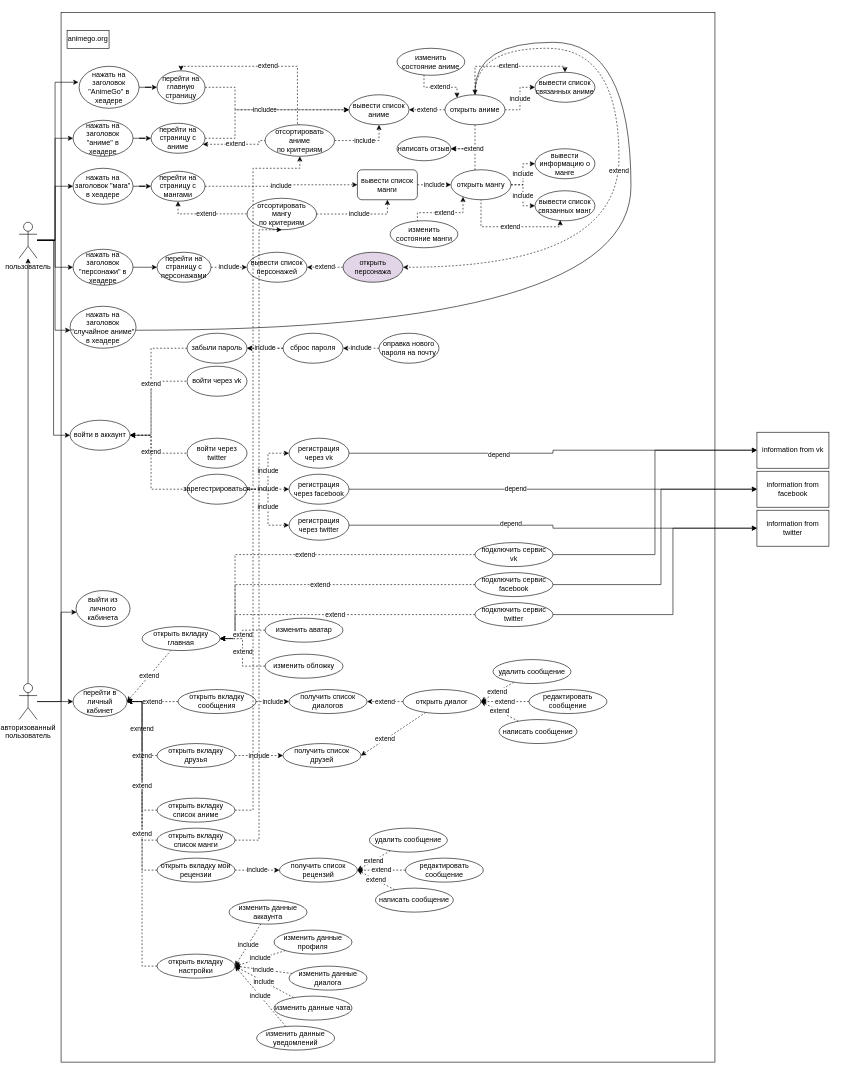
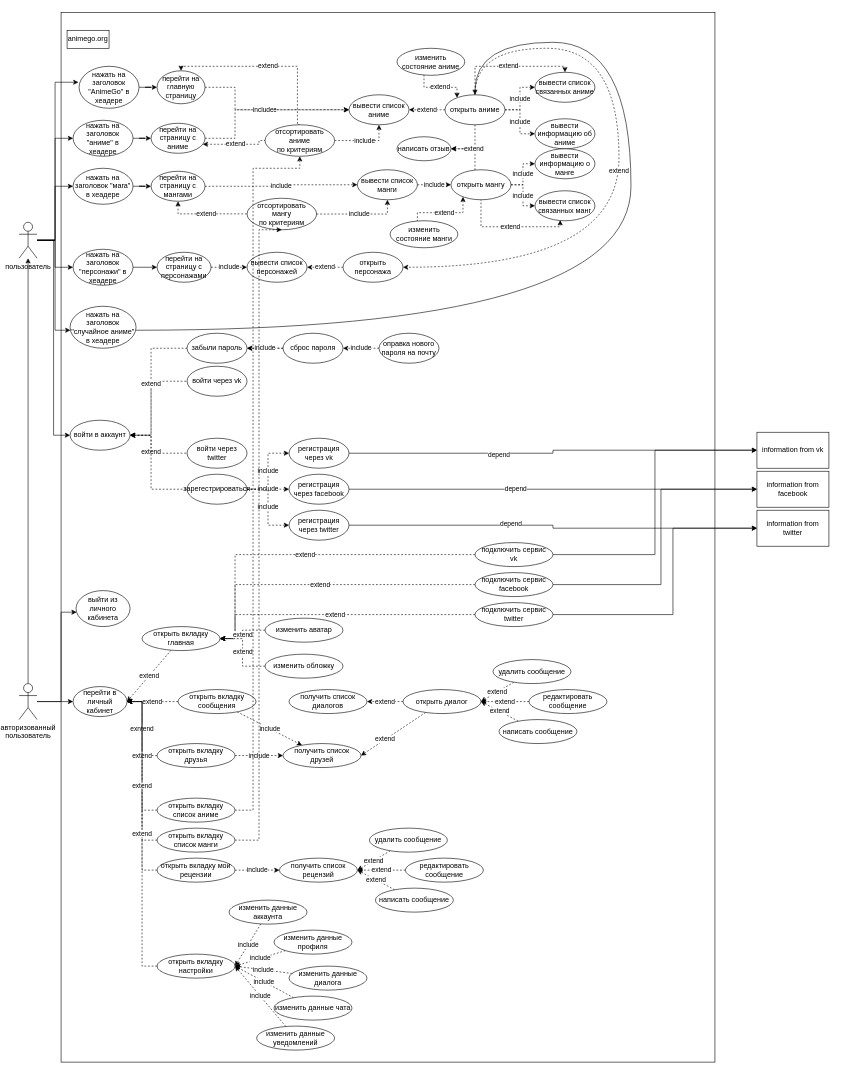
+ <mxCell id="50" value="include" style="edgeStyle=orthogonalEdgeStyle;rounded=0;orthogonalLoop=1;jettySize=auto;html=1;dashed=1;exitX=1;exitY=0.5;exitDx=0;exitDy=0;entryX=0;entryY=0.5;entryDx=0;entryDy=0;" edge="1" parent="1" source="53" target="49"><mxGeometry relative="1" as="geometry"><mxPoint x="725" y="192.5" as="sourcePoint" /><mxPoint x="770" y="167.5" as="targetPoint" /></mxGeometry></mxCell>
+ <mxCell id="49" value="вывести информацию об аниме" style="ellipse;whiteSpace=wrap;html=1;strokeColor=default;" vertex="1" parent="1"><mxGeometry x="880" y="197.5" width="100" height="50" as="geometry" /></mxCell>
- <mxCell id="29" value="вывести список манги" style="whiteSpace=wrap;html=1;strokeColor=default;rounded=1;" vertex="1" parent="1"><mxGeometry x="584" y="282.5" width="100" height="50" as="geometry" /></mxCell>
+ <mxCell id="29" value="вывести список манги" style="ellipse;whiteSpace=wrap;html=1;strokeColor=default;" vertex="1" parent="1"><mxGeometry x="584" y="282.5" width="100" height="50" as="geometry" /></mxCell>
- <mxCell id="71" value="открыть персонажа" style="ellipse;whiteSpace=wrap;html=1;strokeColor=default;fillColor=#e1d5e7;" vertex="1" parent="1"><mxGeometry x="560" y="420" width="100" height="50" as="geometry" /></mxCell>
+ <mxCell id="71" value="открыть персонажа" style="ellipse;whiteSpace=wrap;html=1;strokeColor=default;" vertex="1" parent="1"><mxGeometry x="560" y="420" width="100" height="50" as="geometry" /></mxCell>
- <mxCell id="115" value="include" style="edgeStyle=none;rounded=0;orthogonalLoop=1;jettySize=auto;html=1;entryX=0;entryY=0.5;entryDx=0;entryDy=0;dashed=1;startArrow=none;startFill=0;endArrow=classic;endFill=1;" edge="1" parent="1" source="116" target="131"><mxGeometry relative="1" as="geometry" /></mxCell>
+ <mxCell id="115" value="include" style="edgeStyle=none;rounded=0;orthogonalLoop=1;jettySize=auto;html=1;dashed=1;startArrow=none;startFill=0;endArrow=classic;endFill=1;" edge="1" parent="1" source="116" target="142"><mxGeometry relative="1" as="geometry" /></mxCell>
